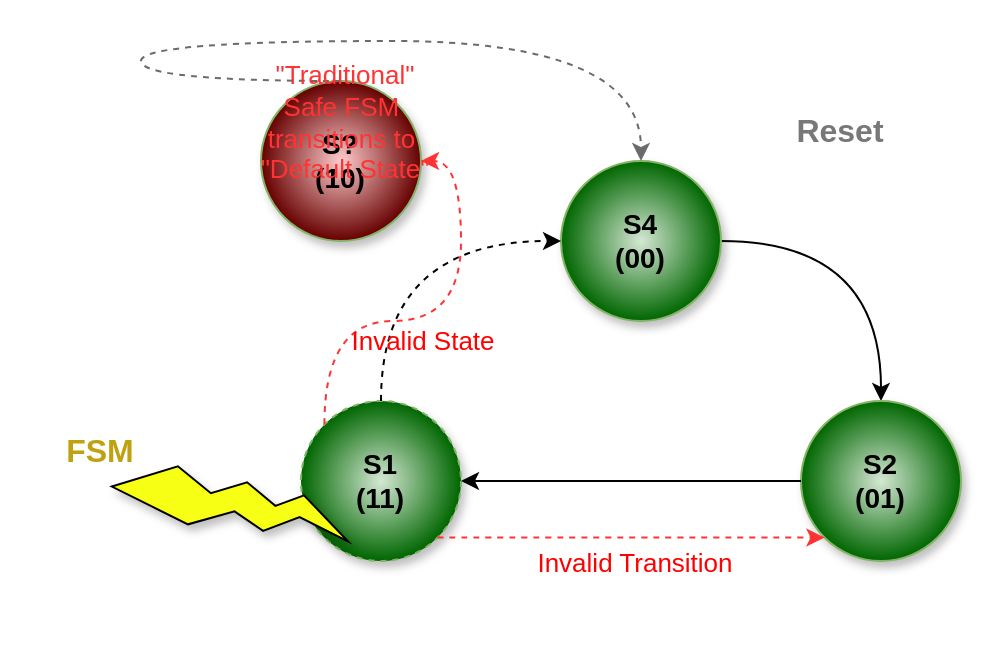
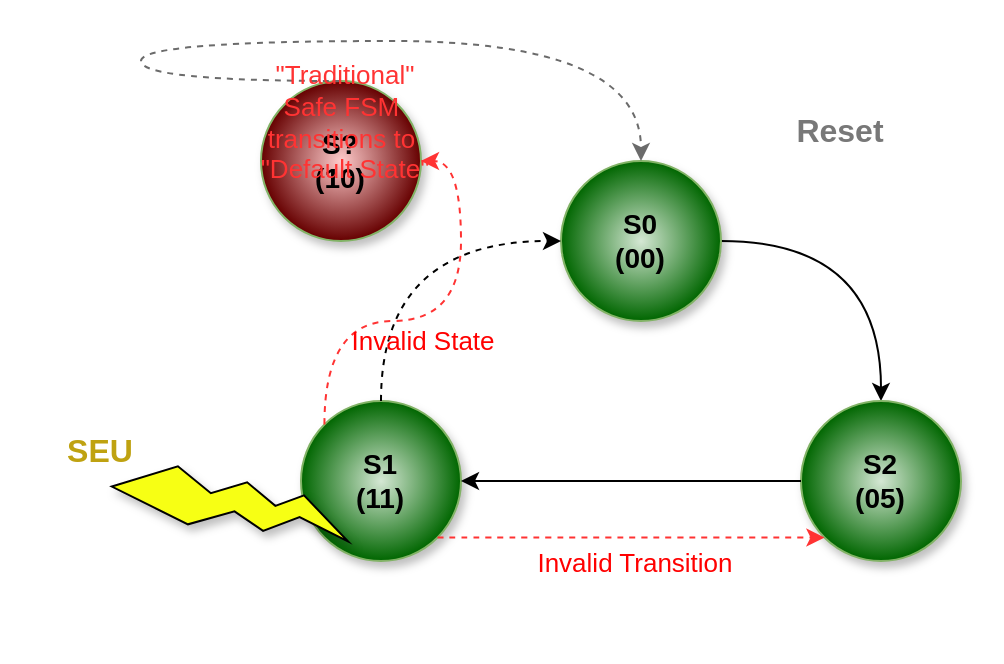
- <mxCell id="3" value="S4&lt;br style=&quot;font-size: 14px;&quot;&gt;(00)" style="ellipse;whiteSpace=wrap;html=1;fillColor=#d5e8d4;strokeColor=#82b366;gradientColor=#006600;gradientDirection=radial;shadow=1;fontSize=14;fontStyle=1" vertex="1" parent="1"><mxGeometry x="280" y="80" width="80" height="80" as="geometry" /></mxCell>
+ <mxCell id="3" value="S0&lt;br style=&quot;font-size: 14px;&quot;&gt;(00)" style="ellipse;whiteSpace=wrap;html=1;fillColor=#d5e8d4;strokeColor=#82b366;gradientColor=#006600;gradientDirection=radial;shadow=1;fontSize=14;fontStyle=1" vertex="1" parent="1"><mxGeometry x="280" y="80" width="80" height="80" as="geometry" /></mxCell>
- <mxCell id="10" value="FSM" style="text;html=1;align=center;verticalAlign=middle;whiteSpace=wrap;rounded=0;fontStyle=1;fontSize=16;fontColor=#BFA211;shadow=1;textShadow=0;" vertex="1" parent="1"><mxGeometry x="20" y="210" width="60" height="30" as="geometry" /></mxCell>
+ <mxCell id="10" value="SEU" style="text;html=1;align=center;verticalAlign=middle;whiteSpace=wrap;rounded=0;fontStyle=1;fontSize=16;fontColor=#BFA211;shadow=1;textShadow=0;" vertex="1" parent="1"><mxGeometry x="20" y="210" width="60" height="30" as="geometry" /></mxCell>
- <mxCell id="5" value="S1&lt;br style=&quot;font-size: 14px;&quot;&gt;(11)" style="ellipse;whiteSpace=wrap;html=1;fillColor=#d5e8d4;strokeColor=#82b366;gradientColor=#006600;gradientDirection=radial;shadow=1;fontSize=14;fontStyle=1;dashed=1;" vertex="1" parent="1"><mxGeometry x="150" y="200" width="80" height="80" as="geometry" /></mxCell>
+ <mxCell id="5" value="S1&lt;br style=&quot;font-size: 14px;&quot;&gt;(11)" style="ellipse;whiteSpace=wrap;html=1;fillColor=#d5e8d4;strokeColor=#82b366;gradientColor=#006600;gradientDirection=radial;shadow=1;fontSize=14;fontStyle=1" vertex="1" parent="1"><mxGeometry x="150" y="200" width="80" height="80" as="geometry" /></mxCell>
- <mxCell id="4" value="S2&lt;br style=&quot;font-size: 14px;&quot;&gt;(01)" style="ellipse;whiteSpace=wrap;html=1;fillColor=#d5e8d4;strokeColor=#82b366;gradientColor=#006600;gradientDirection=radial;shadow=1;fontSize=14;fontStyle=1" vertex="1" parent="1"><mxGeometry x="400" y="200" width="80" height="80" as="geometry" /></mxCell>
+ <mxCell id="4" value="S2&lt;br style=&quot;font-size: 14px;&quot;&gt;(05)" style="ellipse;whiteSpace=wrap;html=1;fillColor=#d5e8d4;strokeColor=#82b366;gradientColor=#006600;gradientDirection=radial;shadow=1;fontSize=14;fontStyle=1" vertex="1" parent="1"><mxGeometry x="400" y="200" width="80" height="80" as="geometry" /></mxCell>
